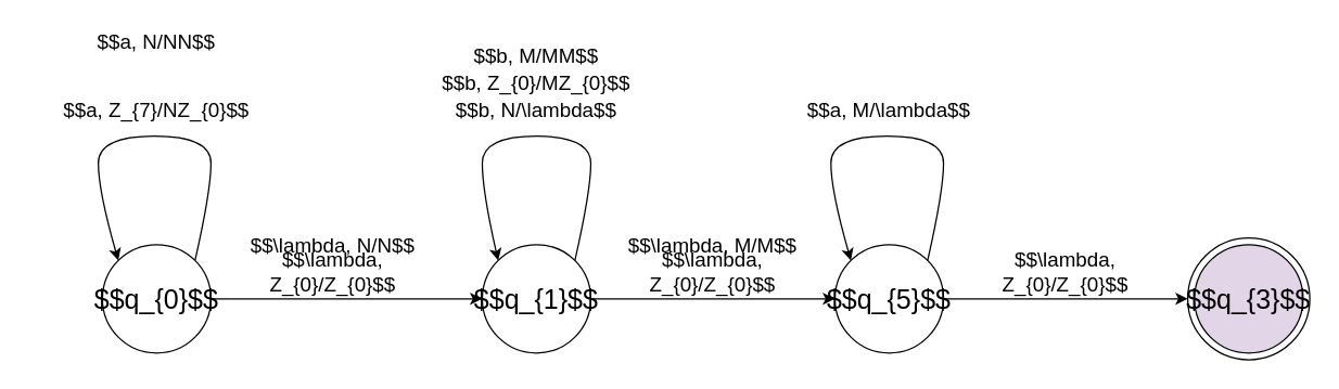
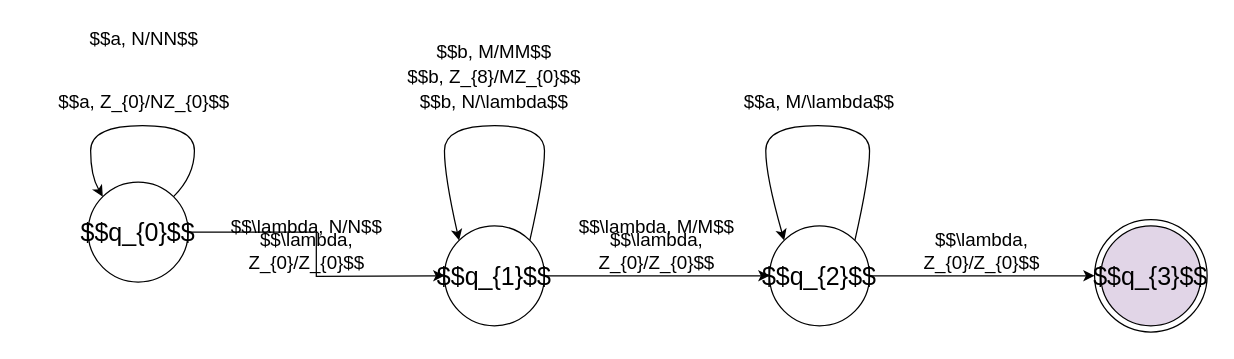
- <mxCell id="16" value="&lt;font style=&quot;font-size: 15px&quot;&gt;$$b, Z_{0}/MZ_{0}$$&lt;/font&gt;" style="text;html=1;strokeColor=none;fillColor=none;align=center;verticalAlign=middle;whiteSpace=wrap;rounded=0;" vertex="1" parent="1"><mxGeometry x="300" y="50" width="190" height="20" as="geometry" /></mxCell>
+ <mxCell id="16" value="&lt;font style=&quot;font-size: 15px&quot;&gt;$$b, Z_{8}/MZ_{0}$$&lt;/font&gt;" style="text;html=1;strokeColor=none;fillColor=none;align=center;verticalAlign=middle;whiteSpace=wrap;rounded=0;" vertex="1" parent="1"><mxGeometry x="300" y="50" width="190" height="20" as="geometry" /></mxCell>
- <mxCell id="13" value="&lt;font style=&quot;font-size: 15px&quot;&gt;$$a, Z_{7}/NZ_{0}$$&lt;/font&gt;" style="text;html=1;strokeColor=none;fillColor=none;align=center;verticalAlign=middle;whiteSpace=wrap;rounded=0;" vertex="1" parent="1"><mxGeometry x="20" y="70" width="190" height="20" as="geometry" /></mxCell>
+ <mxCell id="13" value="&lt;font style=&quot;font-size: 15px&quot;&gt;$$a, Z_{0}/NZ_{0}$$&lt;/font&gt;" style="text;html=1;strokeColor=none;fillColor=none;align=center;verticalAlign=middle;whiteSpace=wrap;rounded=0;" vertex="1" parent="1"><mxGeometry x="20" y="70" width="190" height="20" as="geometry" /></mxCell>
- <mxCell id="4" value="&lt;div style=&quot;font-size: 20px&quot;&gt;&lt;font style=&quot;font-size: 20px&quot;&gt;$$q_{0}$$&lt;br&gt;&lt;/font&gt;&lt;/div&gt;" style="ellipse;whiteSpace=wrap;html=1;aspect=fixed;" vertex="1" parent="1"><mxGeometry x="75" y="180" width="80" height="80" as="geometry" /></mxCell>
+ <mxCell id="4" value="&lt;div style=&quot;font-size: 20px&quot;&gt;&lt;font style=&quot;font-size: 20px&quot;&gt;$$q_{0}$$&lt;br&gt;&lt;/font&gt;&lt;/div&gt;" style="ellipse;whiteSpace=wrap;html=1;aspect=fixed;" vertex="1" parent="1"><mxGeometry x="70" y="145" width="80" height="80" as="geometry" /></mxCell>
- <mxCell id="18" value="&lt;div style=&quot;font-size: 20px&quot;&gt;&lt;font style=&quot;font-size: 20px&quot;&gt;$$q_{5}$$&lt;br&gt;&lt;/font&gt;&lt;/div&gt;" style="ellipse;whiteSpace=wrap;html=1;aspect=fixed;" vertex="1" parent="1"><mxGeometry x="615" y="180" width="80" height="80" as="geometry" /></mxCell>
+ <mxCell id="18" value="&lt;div style=&quot;font-size: 20px&quot;&gt;&lt;font style=&quot;font-size: 20px&quot;&gt;$$q_{2}$$&lt;br&gt;&lt;/font&gt;&lt;/div&gt;" style="ellipse;whiteSpace=wrap;html=1;aspect=fixed;" vertex="1" parent="1"><mxGeometry x="615" y="180" width="80" height="80" as="geometry" /></mxCell>
